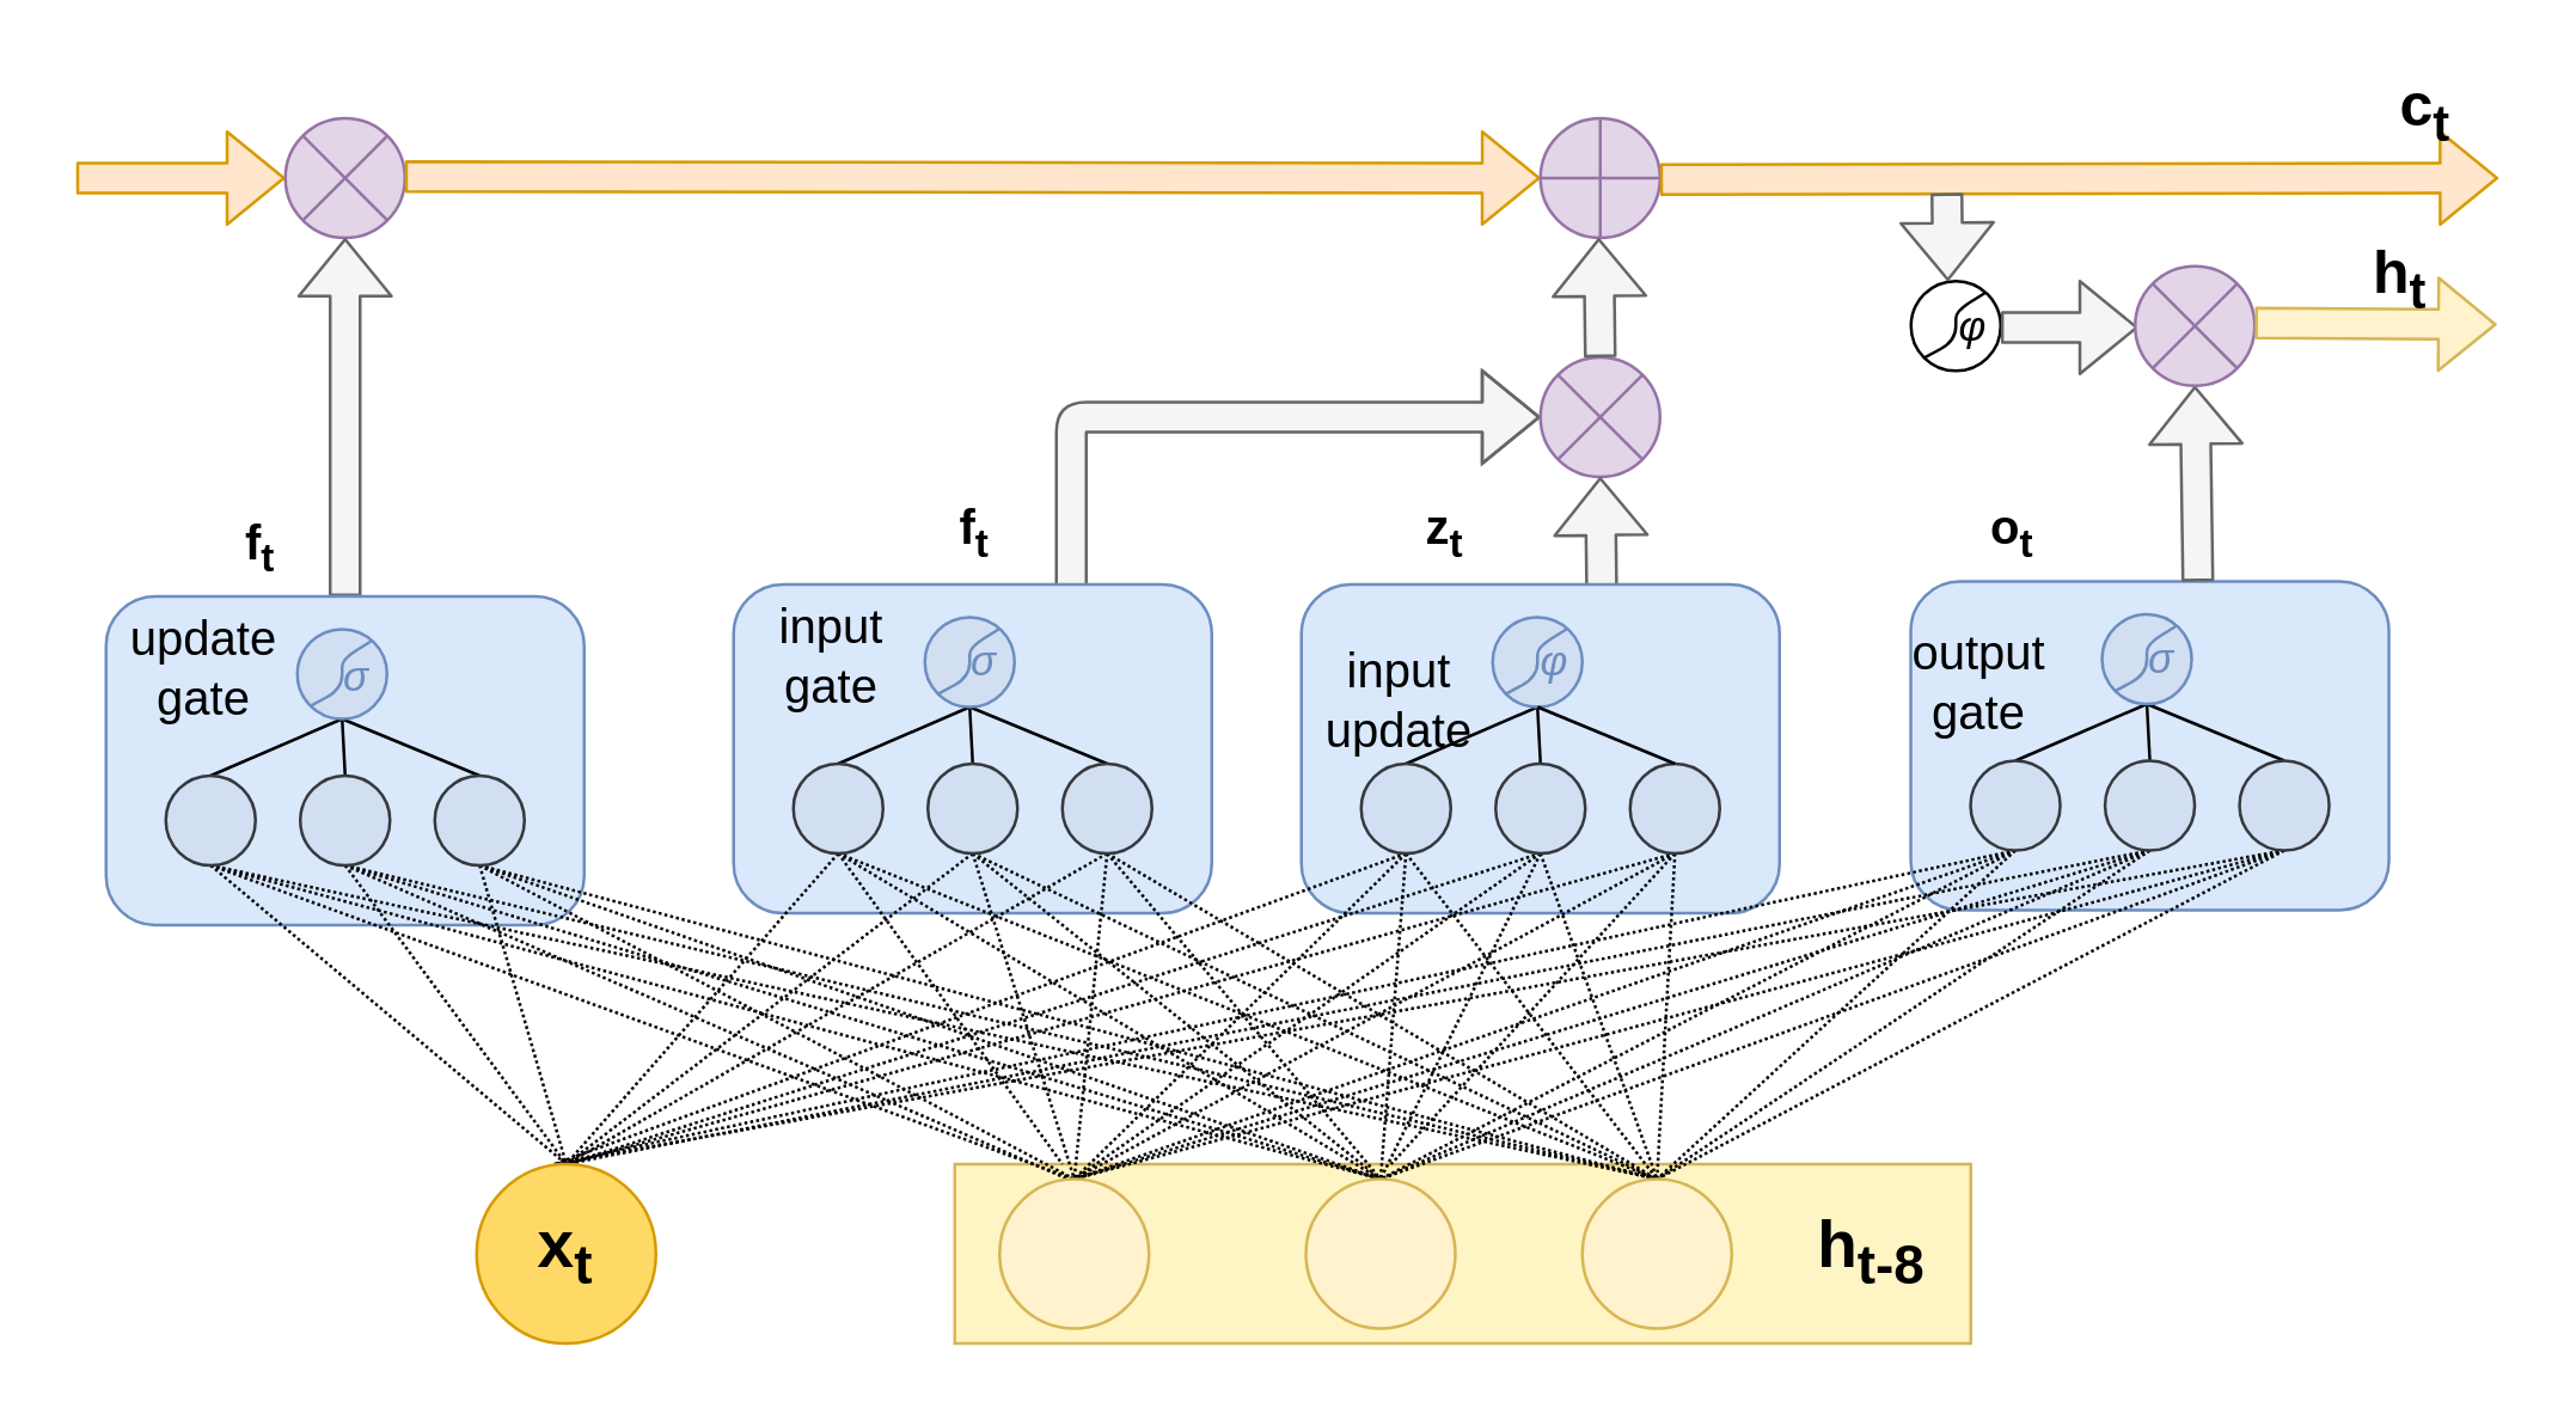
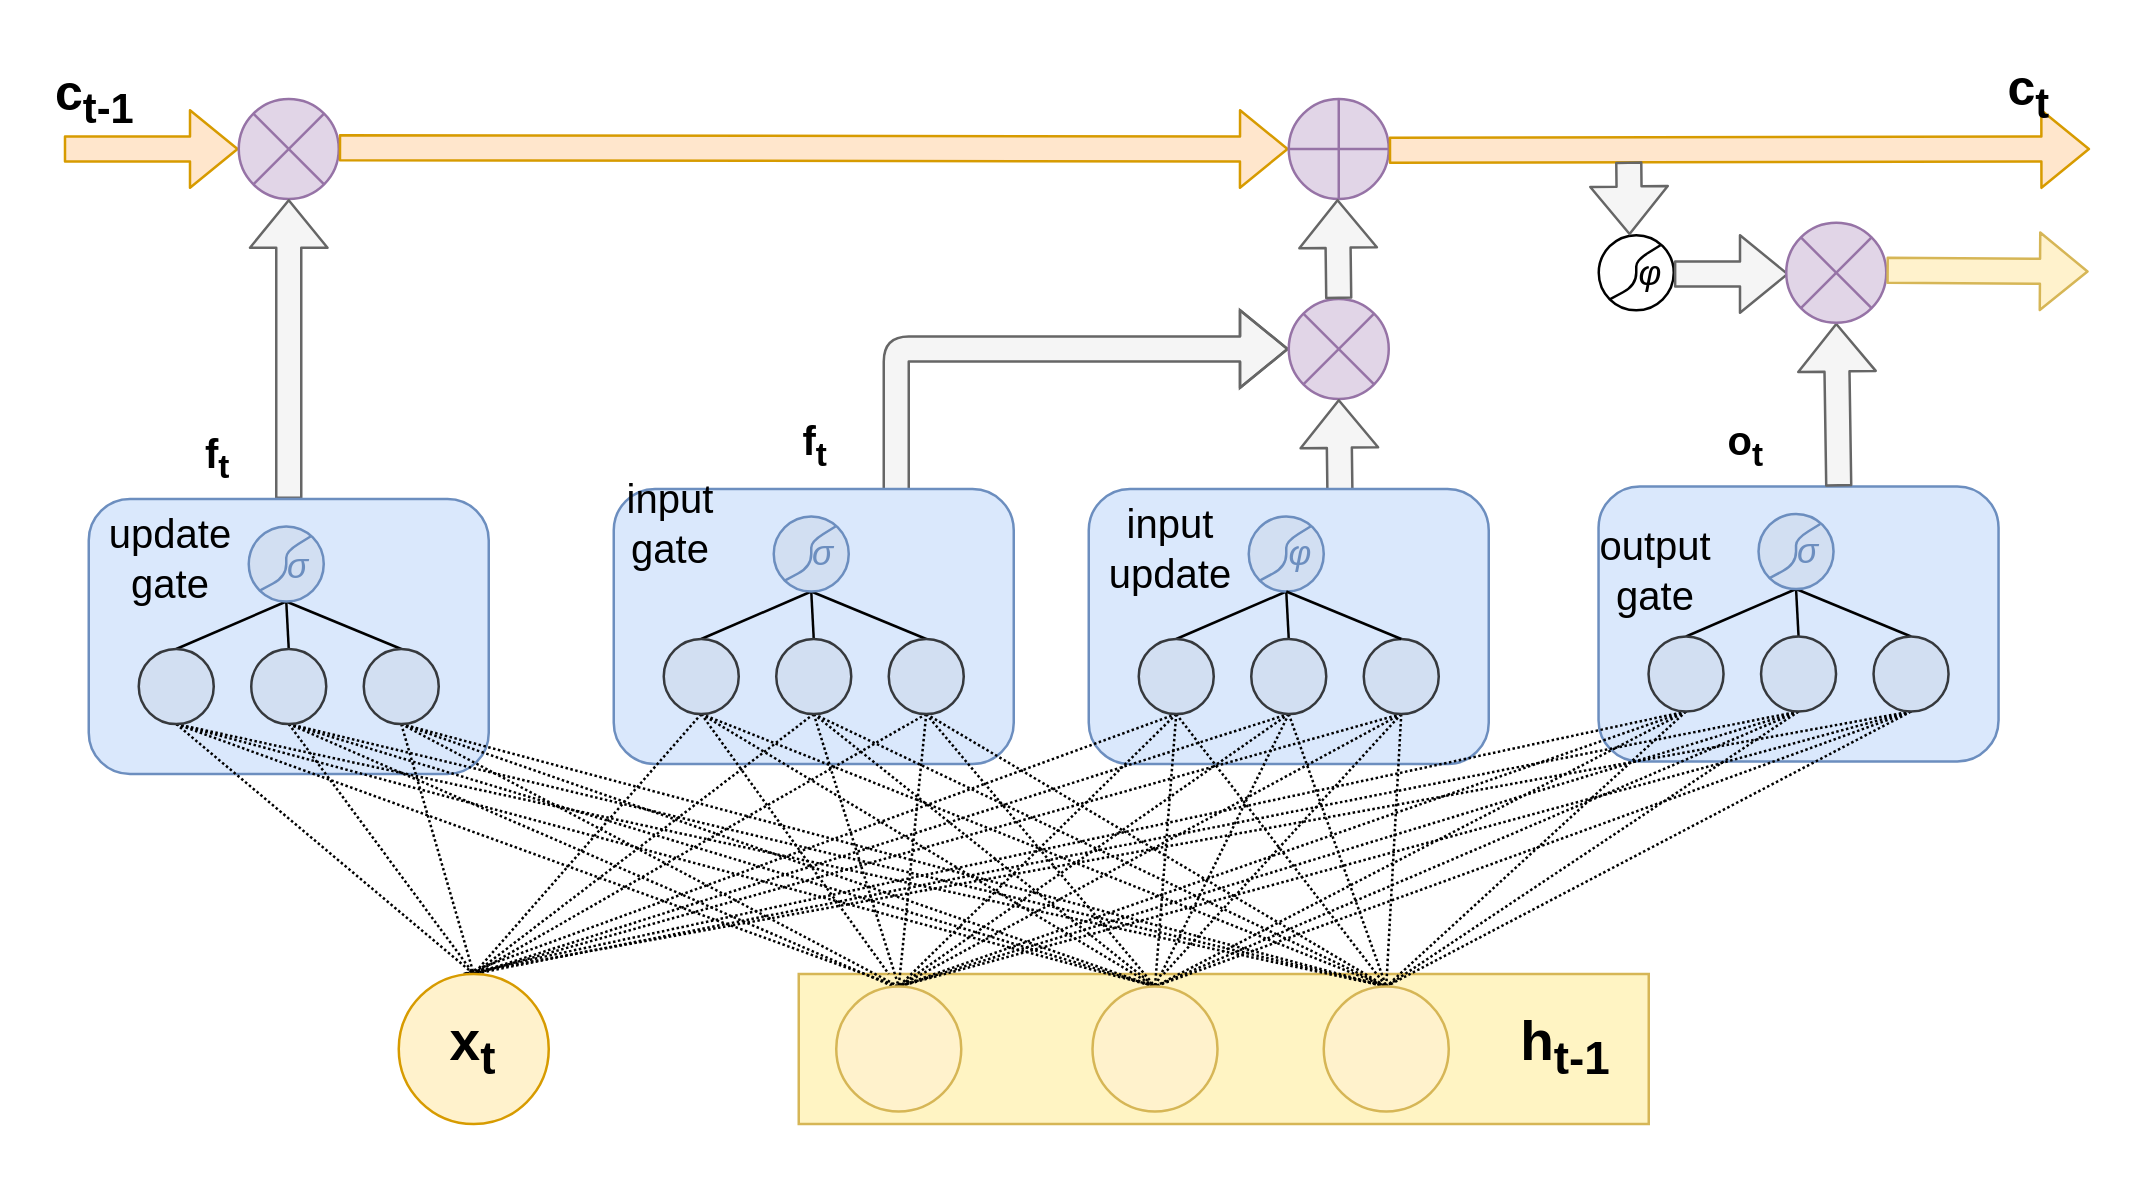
+ <mxCell id="127" value="&lt;b style=&quot;font-size: 20px&quot;&gt;c&lt;sub&gt;t-1&lt;/sub&gt;&lt;/b&gt;" style="text;html=1;resizable=0;points=[];autosize=1;align=left;verticalAlign=top;spacingTop=-4;" vertex="1" parent="1"><mxGeometry x="20" y="22" width="50" height="20" as="geometry" /></mxCell>
- <mxCell id="129" value="&lt;font style=&quot;font-size: 20px&quot;&gt;&lt;b&gt;h&lt;sub&gt;t&lt;/sub&gt;&lt;/b&gt;&lt;/font&gt;" style="text;html=1;resizable=0;points=[];autosize=1;align=left;verticalAlign=top;spacingTop=-4;" vertex="1" parent="1"><mxGeometry x="792" y="76" width="30" height="20" as="geometry" /></mxCell>
- <mxCell id="115" value="&lt;span style=&quot;font-size: 16px&quot;&gt;&lt;b&gt;z&lt;sub&gt;t&lt;/sub&gt;&lt;/b&gt;&lt;/span&gt;" style="text;html=1;resizable=0;points=[];autosize=1;align=left;verticalAlign=top;spacingTop=-4;" vertex="1" parent="1"><mxGeometry x="475" y="164" width="30" height="20" as="geometry" /></mxCell>
- <mxCell id="114" value="&lt;span style=&quot;font-size: 16px&quot;&gt;&lt;b&gt;o&lt;sub&gt;t&lt;/sub&gt;&lt;/b&gt;&lt;/span&gt;" style="text;html=1;resizable=0;points=[];autosize=1;align=left;verticalAlign=top;spacingTop=-4;" vertex="1" parent="1"><mxGeometry x="663.919" y="164" width="30" height="20" as="geometry" /></mxCell>
+ <mxCell id="114" value="&lt;span style=&quot;font-size: 16px&quot;&gt;&lt;b&gt;o&lt;sub&gt;t&lt;/sub&gt;&lt;/b&gt;&lt;/span&gt;" style="text;html=1;resizable=0;points=[];autosize=1;align=left;verticalAlign=top;spacingTop=-4;" vertex="1" parent="1"><mxGeometry x="688.919" y="164" width="30" height="20" as="geometry" /></mxCell>
- <mxCell id="44" value="&lt;font style=&quot;font-size: 16px&quot;&gt;input gate&lt;/font&gt;" style="text;html=1;strokeColor=none;fillColor=none;align=center;verticalAlign=middle;whiteSpace=wrap;rounded=0;" vertex="1" parent="1"><mxGeometry x="258" y="209" width="40" height="20" as="geometry" /></mxCell>
+ <mxCell id="44" value="&lt;font style=&quot;font-size: 16px&quot;&gt;input gate&lt;/font&gt;" style="text;html=1;strokeColor=none;fillColor=none;align=center;verticalAlign=middle;whiteSpace=wrap;rounded=0;" vertex="1" parent="1"><mxGeometry x="248" y="199" width="40" height="20" as="geometry" /></mxCell>
- <mxCell id="68" value="&lt;font style=&quot;font-size: 16px&quot;&gt;input update&lt;/font&gt;" style="text;html=1;strokeColor=none;fillColor=none;align=center;verticalAlign=middle;whiteSpace=wrap;rounded=0;" vertex="1" parent="1"><mxGeometry x="448" y="224" width="40" height="20" as="geometry" /></mxCell>
+ <mxCell id="68" value="&lt;font style=&quot;font-size: 16px&quot;&gt;input update&lt;/font&gt;" style="text;html=1;strokeColor=none;fillColor=none;align=center;verticalAlign=middle;whiteSpace=wrap;rounded=0;" vertex="1" parent="1"><mxGeometry x="448" y="209" width="40" height="20" as="geometry" /></mxCell>
- <mxCell id="130" value="&lt;font style=&quot;font-size: 22px&quot;&gt;&lt;b&gt;x&lt;sub&gt;t&lt;/sub&gt;&lt;/b&gt;&lt;/font&gt;" style="ellipse;whiteSpace=wrap;html=1;aspect=fixed;fillColor=#FFD966;strokeColor=#d79b00;" vertex="1" parent="1"><mxGeometry x="159" y="389" width="60" height="60" as="geometry" /></mxCell>
+ <mxCell id="130" value="&lt;font style=&quot;font-size: 22px&quot;&gt;&lt;b&gt;x&lt;sub&gt;t&lt;/sub&gt;&lt;/b&gt;&lt;/font&gt;" style="ellipse;whiteSpace=wrap;html=1;aspect=fixed;fillColor=#fff2cc;strokeColor=#d79b00;" vertex="1" parent="1"><mxGeometry x="159" y="389" width="60" height="60" as="geometry" /></mxCell>
- <mxCell id="134" value="&lt;font style=&quot;font-size: 22px&quot;&gt;&lt;b&gt;h&lt;sub&gt;t-8&lt;/sub&gt;&lt;/b&gt;&lt;/font&gt;" style="text;html=1;strokeColor=none;fillColor=none;align=center;verticalAlign=middle;whiteSpace=wrap;rounded=0;" vertex="1" parent="1"><mxGeometry x="606" y="409" width="40" height="20" as="geometry" /></mxCell>
+ <mxCell id="134" value="&lt;font style=&quot;font-size: 22px&quot;&gt;&lt;b&gt;h&lt;sub&gt;t-1&lt;/sub&gt;&lt;/b&gt;&lt;/font&gt;" style="text;html=1;strokeColor=none;fillColor=none;align=center;verticalAlign=middle;whiteSpace=wrap;rounded=0;" vertex="1" parent="1"><mxGeometry x="606" y="409" width="40" height="20" as="geometry" /></mxCell>
